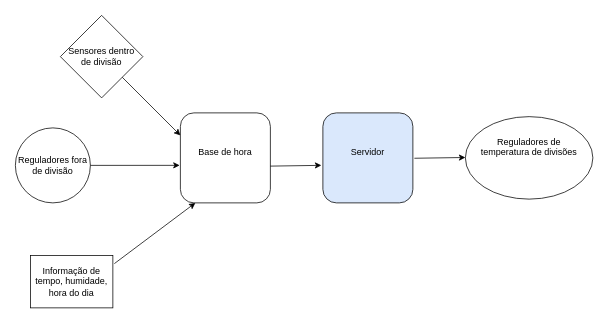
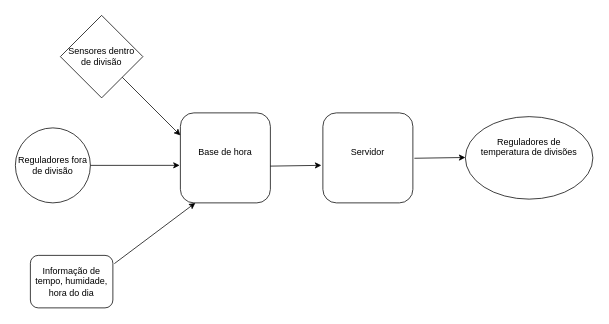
- <mxCell id="4" value="&lt;div&gt;Servidor&lt;/div&gt;&lt;div&gt;&lt;br&gt;&lt;/div&gt;" style="rounded=1;whiteSpace=wrap;html=1;fillColor=#dae8fc;" vertex="1" parent="1"><mxGeometry x="430" y="150" width="120" height="120" as="geometry" /></mxCell>
+ <mxCell id="4" value="&lt;div&gt;Servidor&lt;/div&gt;&lt;div&gt;&lt;br&gt;&lt;/div&gt;" style="rounded=1;whiteSpace=wrap;html=1;" vertex="1" parent="1"><mxGeometry x="430" y="150" width="120" height="120" as="geometry" /></mxCell>
- <mxCell id="3" value="Informação de &lt;br&gt;&lt;div&gt;tempo, humidade, hora do dia&lt;/div&gt;" style="whiteSpace=wrap;html=1;rounded=0;" vertex="1" parent="1"><mxGeometry x="40" y="340" width="110" height="70" as="geometry" /></mxCell>
+ <mxCell id="3" value="Informação de &lt;br&gt;&lt;div&gt;tempo, humidade, hora do dia&lt;/div&gt;" style="rounded=1;whiteSpace=wrap;html=1;" vertex="1" parent="1"><mxGeometry x="40" y="340" width="110" height="70" as="geometry" /></mxCell>
